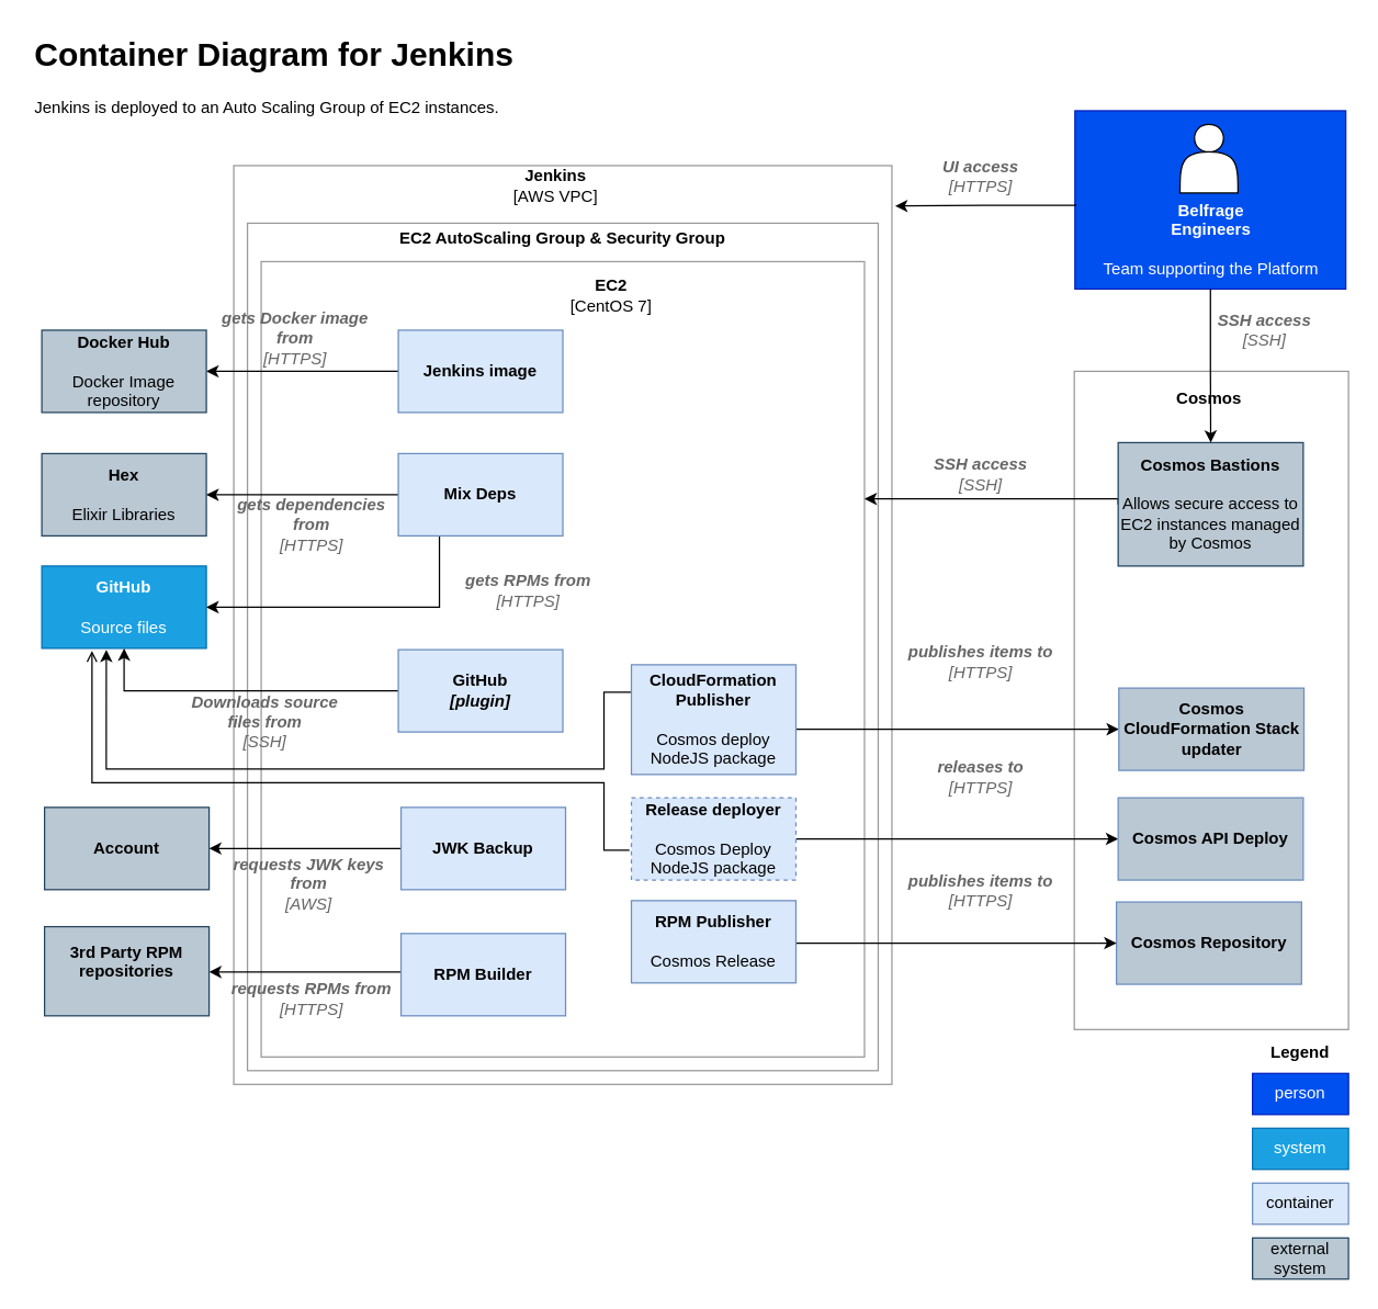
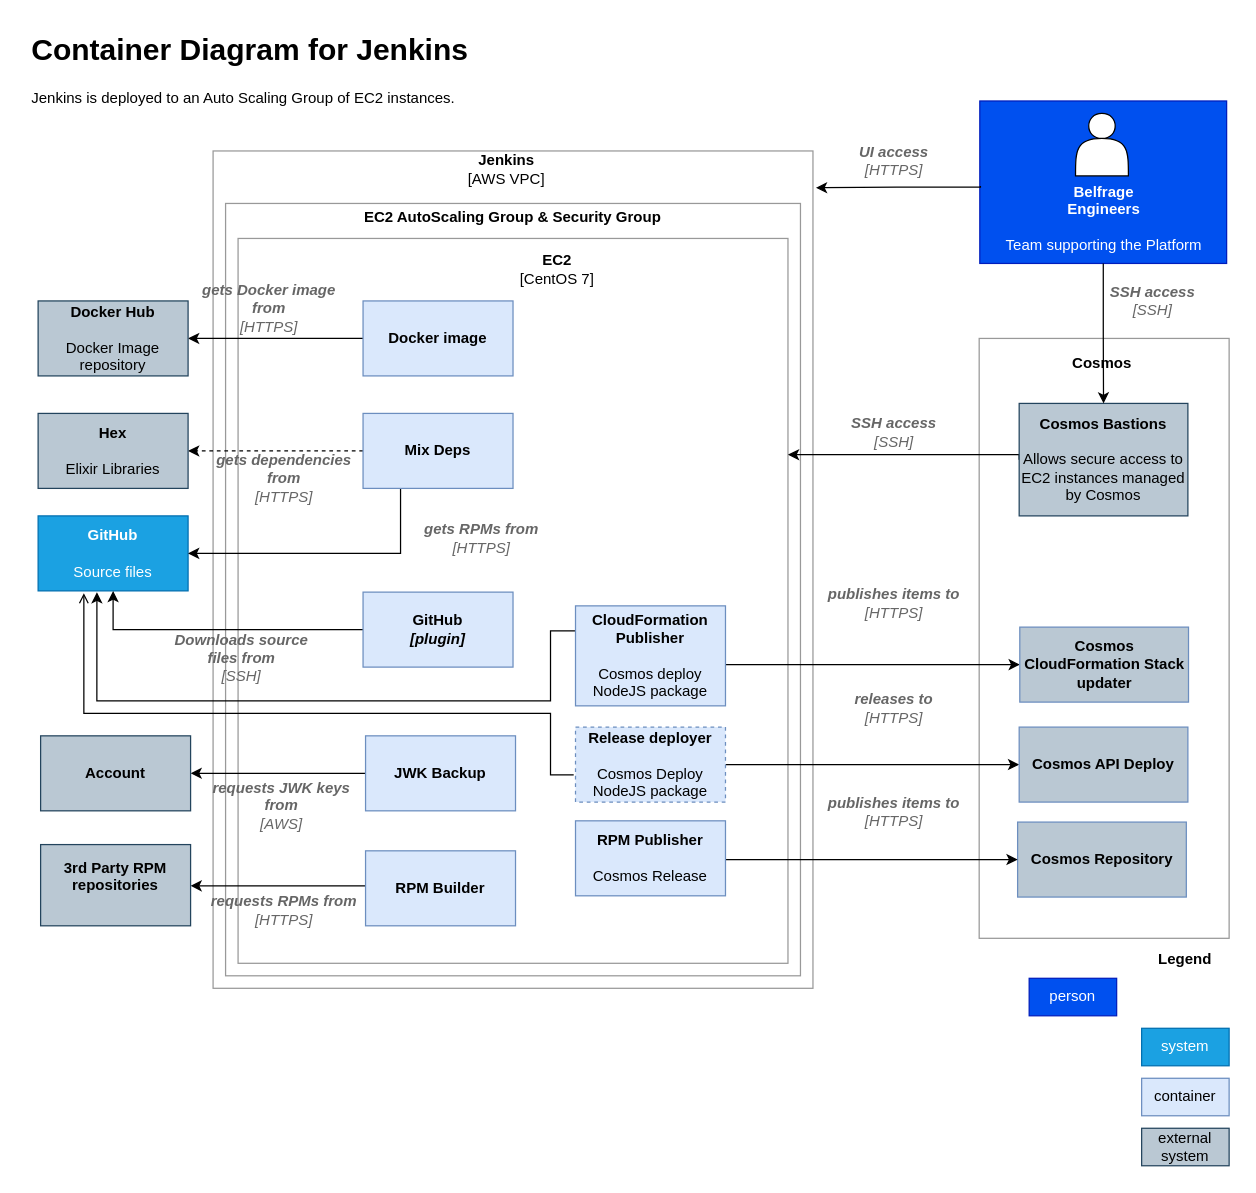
- <mxCell id="39" value="&lt;b&gt;Jenkins image&lt;/b&gt;" style="rounded=0;whiteSpace=wrap;html=1;fillColor=#dae8fc;strokeColor=#6c8ebf;" vertex="1" parent="1"><mxGeometry x="290" y="240" width="120" height="60" as="geometry" /></mxCell>
+ <mxCell id="39" value="&lt;b&gt;Docker image&lt;/b&gt;" style="rounded=0;whiteSpace=wrap;html=1;fillColor=#dae8fc;strokeColor=#6c8ebf;" vertex="1" parent="1"><mxGeometry x="290" y="240" width="120" height="60" as="geometry" /></mxCell>
- <mxCell id="35" style="edgeStyle=orthogonalEdgeStyle;rounded=0;orthogonalLoop=1;jettySize=auto;html=1;" edge="1" parent="1" source="37" target="40"><mxGeometry relative="1" as="geometry" /></mxCell>
+ <mxCell id="35" style="edgeStyle=orthogonalEdgeStyle;rounded=0;orthogonalLoop=1;jettySize=auto;html=1;dashed=1;" edge="1" parent="1" source="37" target="40"><mxGeometry relative="1" as="geometry" /></mxCell>
- <mxCell id="12" value="person" style="rounded=0;whiteSpace=wrap;html=1;fillColor=#0050ef;strokeColor=#001DBC;fontColor=#ffffff;" parent="1" vertex="1"><mxGeometry x="913" y="782" width="70" height="30" as="geometry" /></mxCell>
+ <mxCell id="12" value="person" style="rounded=0;whiteSpace=wrap;html=1;fillColor=#0050ef;strokeColor=#001DBC;fontColor=#ffffff;" parent="1" vertex="1"><mxGeometry x="823" y="782" width="70" height="30" as="geometry" /></mxCell>
